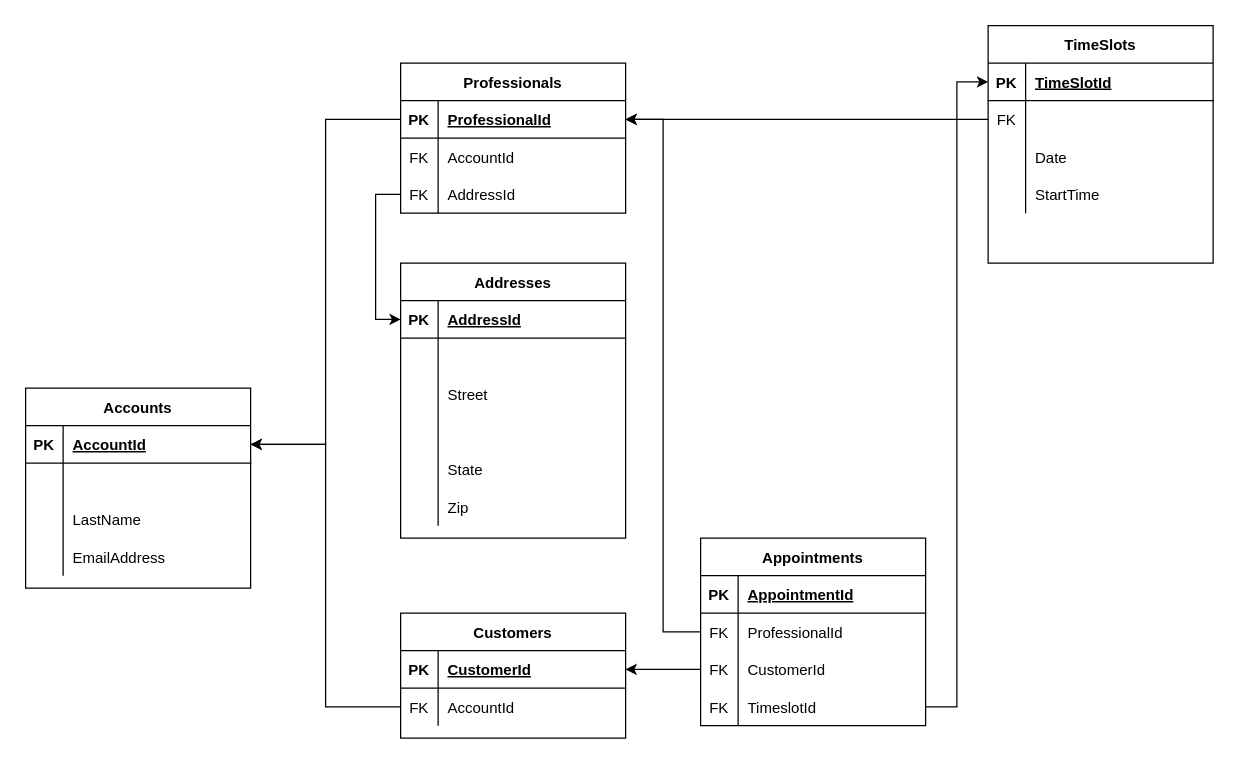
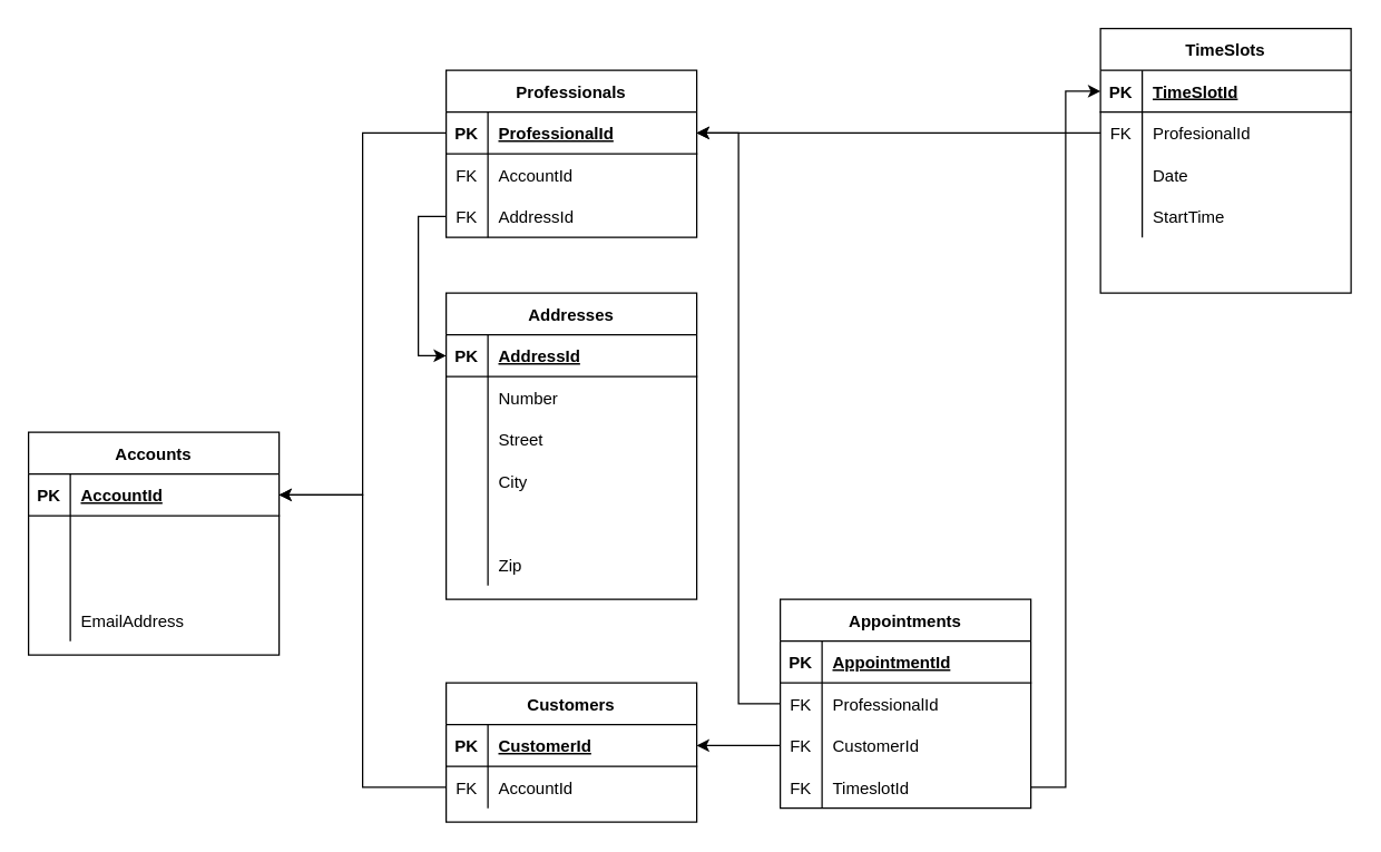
+ <mxCell id="54" value="ProfesionalId" style="shape=partialRectangle;connectable=0;fillColor=none;top=0;left=0;bottom=0;right=0;align=left;spacingLeft=6;fontStyle=0;overflow=hidden;" vertex="1" parent="52"><mxGeometry x="30" width="150" height="30" as="geometry" /></mxCell>
+ <mxCell id="71" value="Number" style="shape=partialRectangle;connectable=0;fillColor=none;top=0;left=0;bottom=0;right=0;align=left;spacingLeft=6;overflow=hidden;" vertex="1" parent="69"><mxGeometry x="30" width="150" height="30" as="geometry" /></mxCell>
+ <mxCell id="77" value="City" style="shape=partialRectangle;connectable=0;fillColor=none;top=0;left=0;bottom=0;right=0;align=left;spacingLeft=6;overflow=hidden;" vertex="1" parent="75"><mxGeometry x="30" width="150" height="30" as="geometry" /></mxCell>
- <mxCell id="80" value="State" style="shape=partialRectangle;connectable=0;fillColor=none;top=0;left=0;bottom=0;right=0;align=left;spacingLeft=6;overflow=hidden;" vertex="1" parent="78"><mxGeometry x="30" width="150" height="30" as="geometry" /></mxCell>
- <mxCell id="23" value="LastName" style="shape=partialRectangle;connectable=0;fillColor=none;top=0;left=0;bottom=0;right=0;align=left;spacingLeft=6;overflow=hidden;" vertex="1" parent="21"><mxGeometry x="30" width="150" height="30" as="geometry" /></mxCell>
